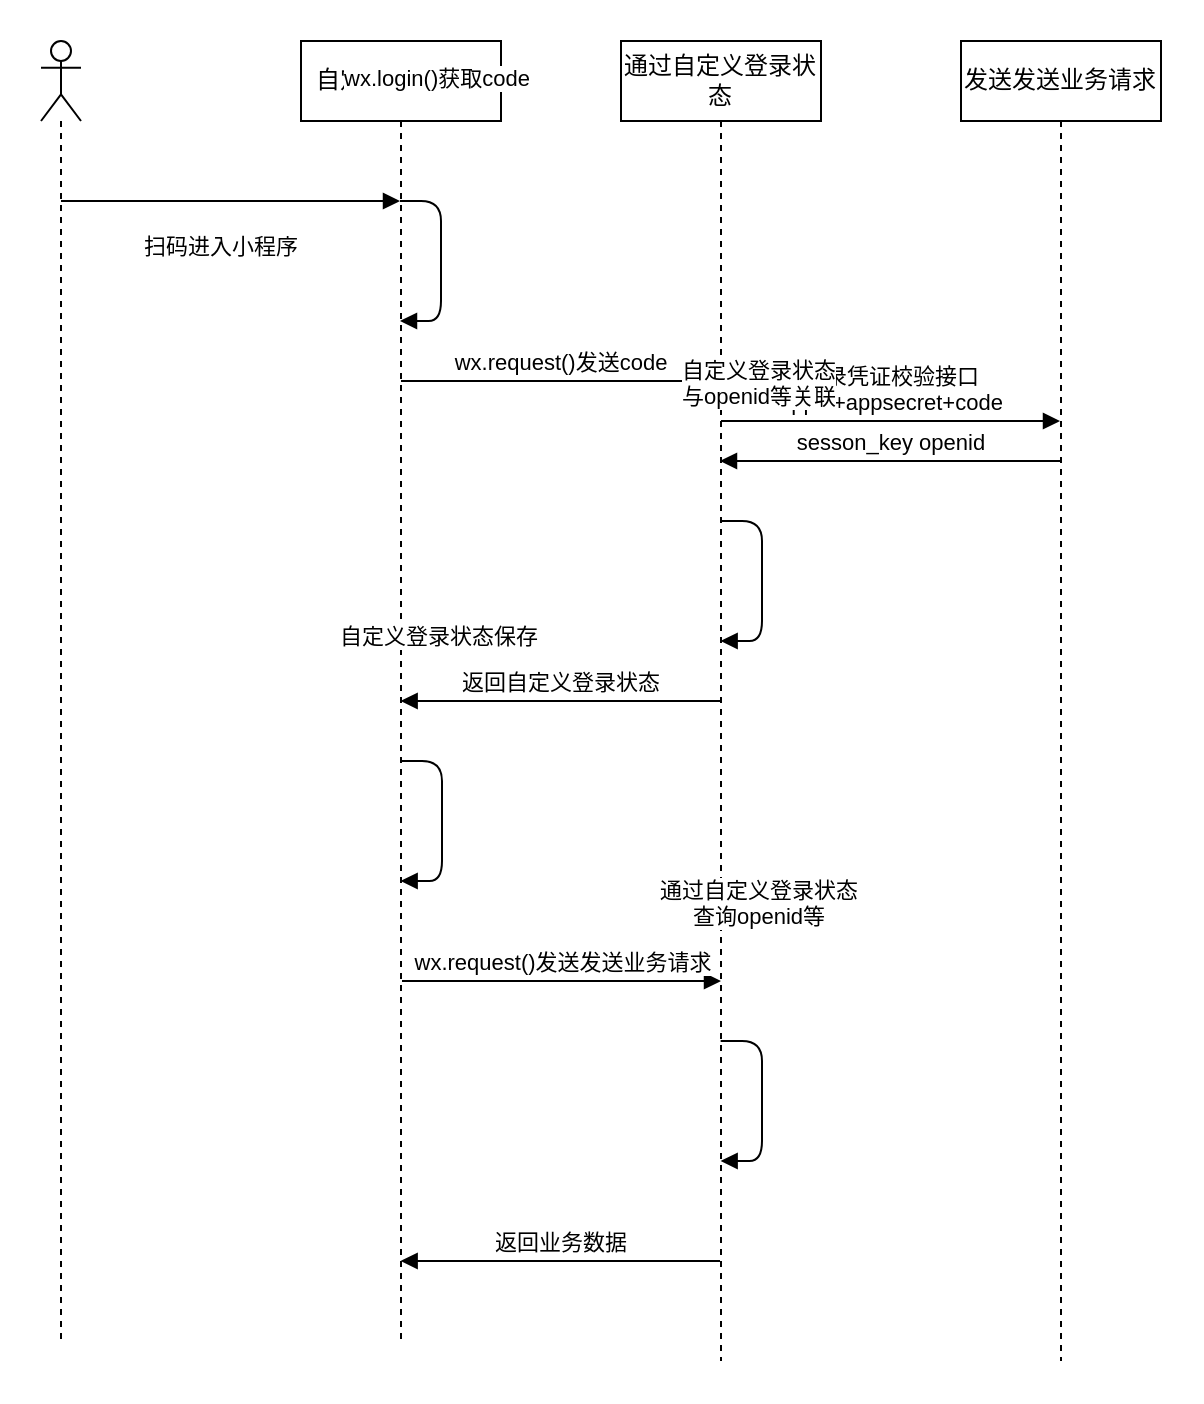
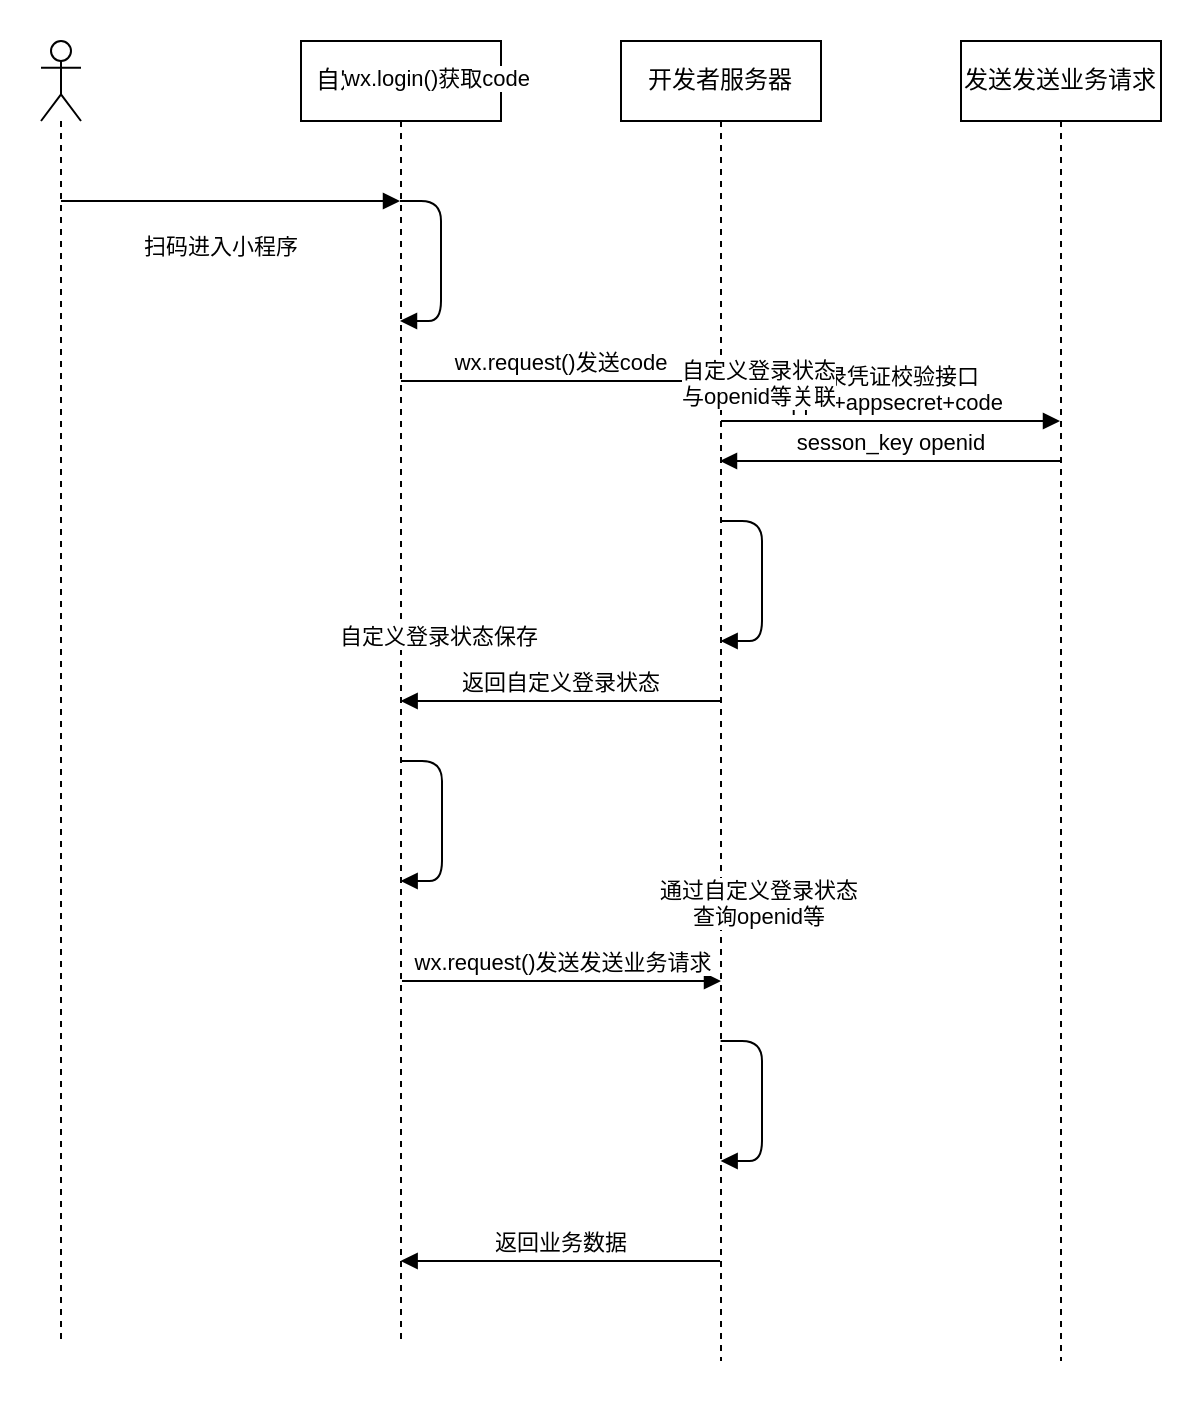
- <mxCell id="6" value="通过自定义登录状态" style="shape=umlLifeline;perimeter=lifelinePerimeter;whiteSpace=wrap;html=1;container=1;collapsible=0;recursiveResize=0;outlineConnect=0;" parent="1" vertex="1"><mxGeometry x="310" y="20" width="100" height="660" as="geometry" /></mxCell>
+ <mxCell id="6" value="开发者服务器" style="shape=umlLifeline;perimeter=lifelinePerimeter;whiteSpace=wrap;html=1;container=1;collapsible=0;recursiveResize=0;outlineConnect=0;" parent="1" vertex="1"><mxGeometry x="310" y="20" width="100" height="660" as="geometry" /></mxCell>
